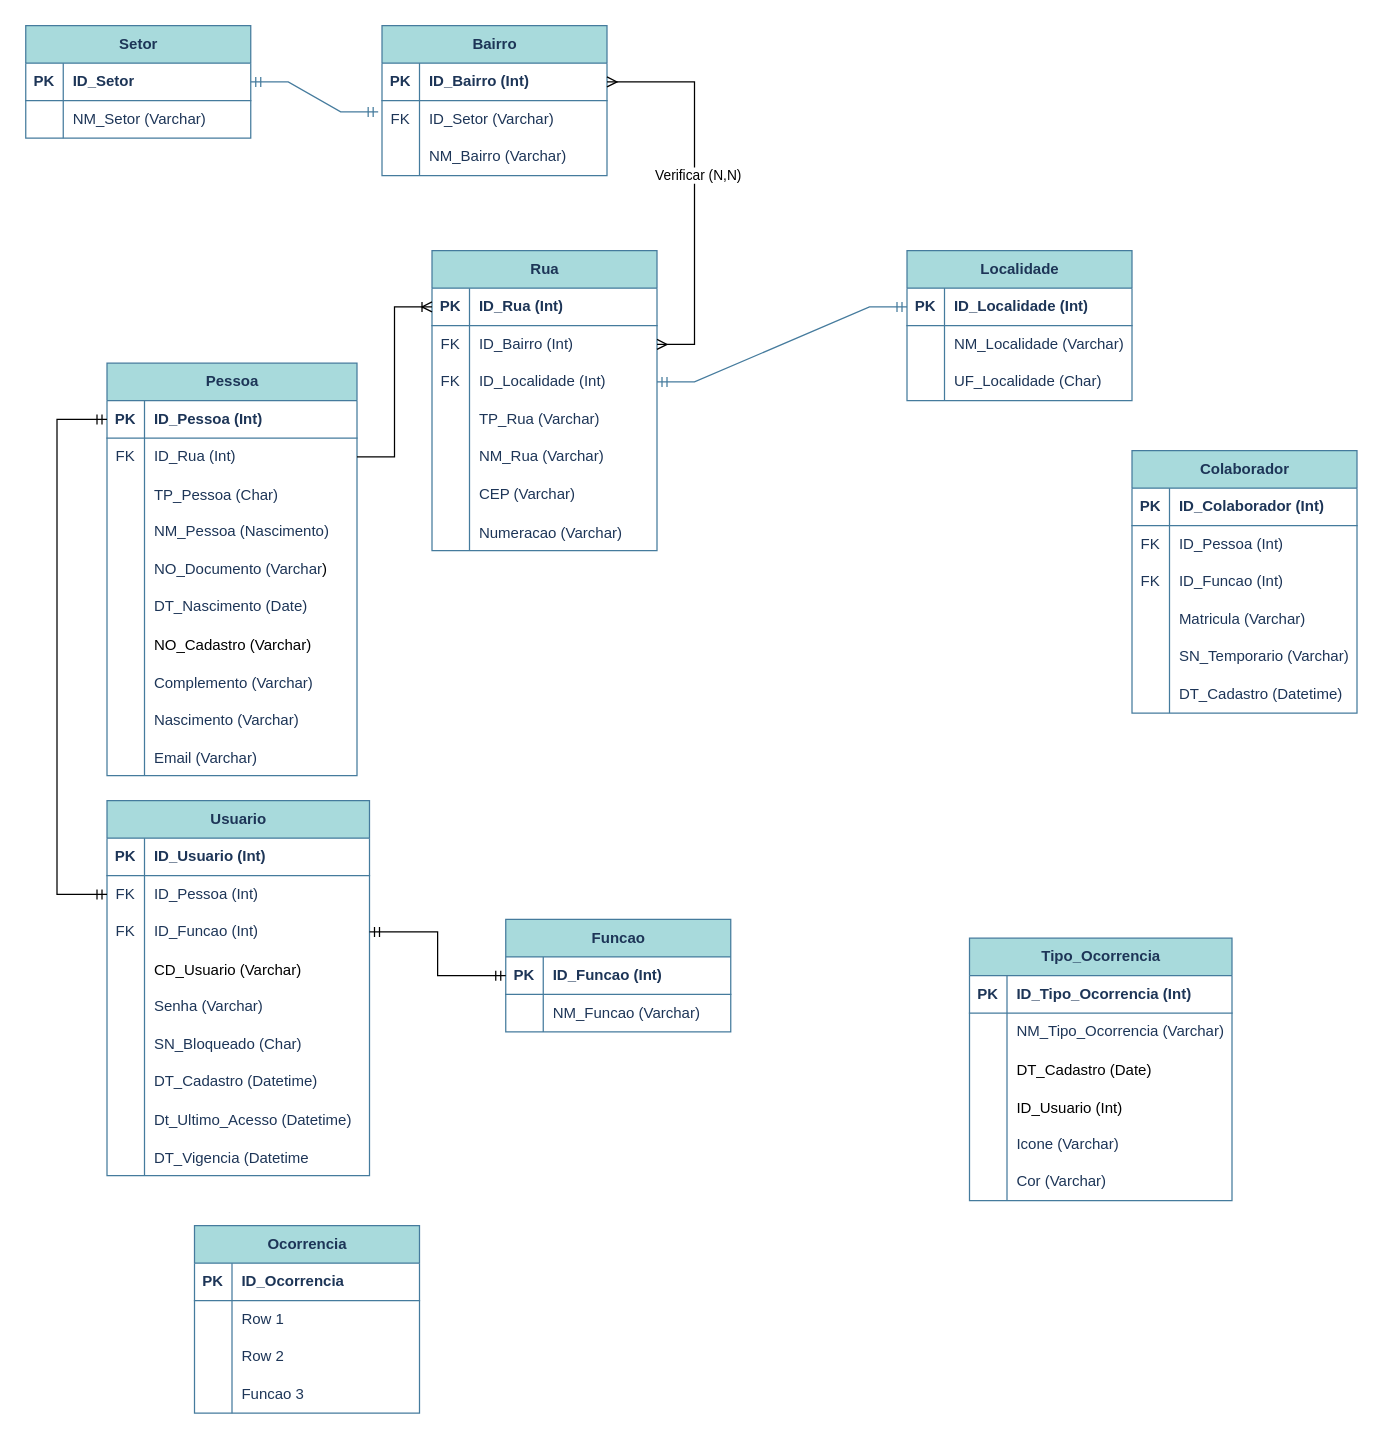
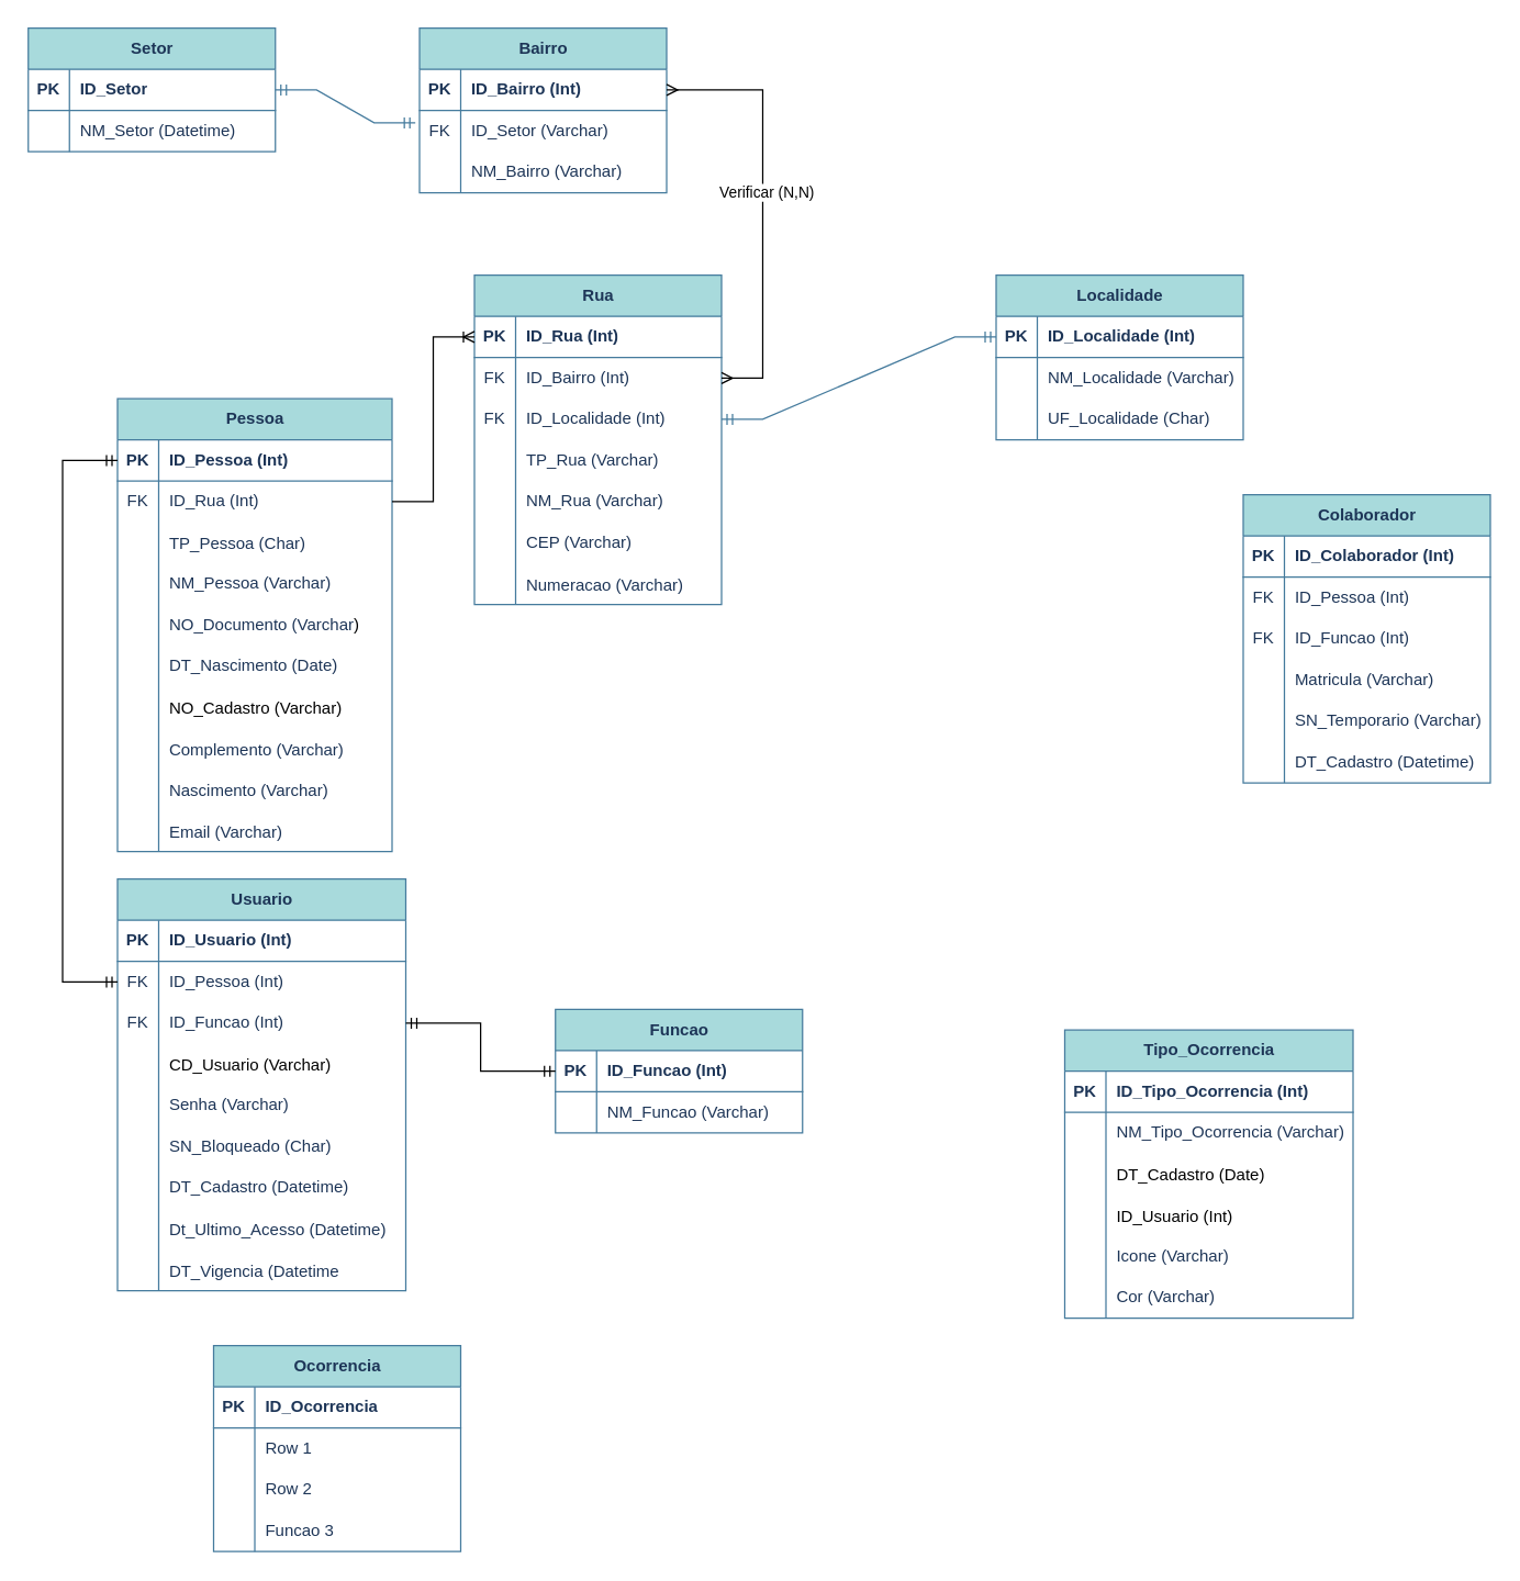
- <mxCell id="123" value="NM_Setor (Varchar)" style="shape=partialRectangle;connectable=0;fillColor=none;top=0;left=0;bottom=0;right=0;align=left;spacingLeft=6;overflow=hidden;whiteSpace=wrap;html=1;labelBackgroundColor=none;strokeColor=#457B9D;fontColor=#1D3557;fontStyle=0" parent="121" vertex="1"><mxGeometry x="30" width="150" height="30" as="geometry"><mxRectangle width="150" height="30" as="alternateBounds" /></mxGeometry></mxCell>
+ <mxCell id="123" value="NM_Setor (Datetime)" style="shape=partialRectangle;connectable=0;fillColor=none;top=0;left=0;bottom=0;right=0;align=left;spacingLeft=6;overflow=hidden;whiteSpace=wrap;html=1;labelBackgroundColor=none;strokeColor=#457B9D;fontColor=#1D3557;fontStyle=0" parent="121" vertex="1"><mxGeometry x="30" width="150" height="30" as="geometry"><mxRectangle width="150" height="30" as="alternateBounds" /></mxGeometry></mxCell>
- <mxCell id="149" value="NM_Pessoa (Nascimento)" style="shape=partialRectangle;connectable=0;fillColor=none;top=0;left=0;bottom=0;right=0;align=left;spacingLeft=6;overflow=hidden;whiteSpace=wrap;html=1;labelBackgroundColor=none;strokeColor=#457B9D;fontColor=#1D3557;fontStyle=0" parent="147" vertex="1"><mxGeometry x="30" width="170" height="30" as="geometry"><mxRectangle width="170" height="30" as="alternateBounds" /></mxGeometry></mxCell>
+ <mxCell id="149" value="NM_Pessoa (Varchar)" style="shape=partialRectangle;connectable=0;fillColor=none;top=0;left=0;bottom=0;right=0;align=left;spacingLeft=6;overflow=hidden;whiteSpace=wrap;html=1;labelBackgroundColor=none;strokeColor=#457B9D;fontColor=#1D3557;fontStyle=0" parent="147" vertex="1"><mxGeometry x="30" width="170" height="30" as="geometry"><mxRectangle width="170" height="30" as="alternateBounds" /></mxGeometry></mxCell>
